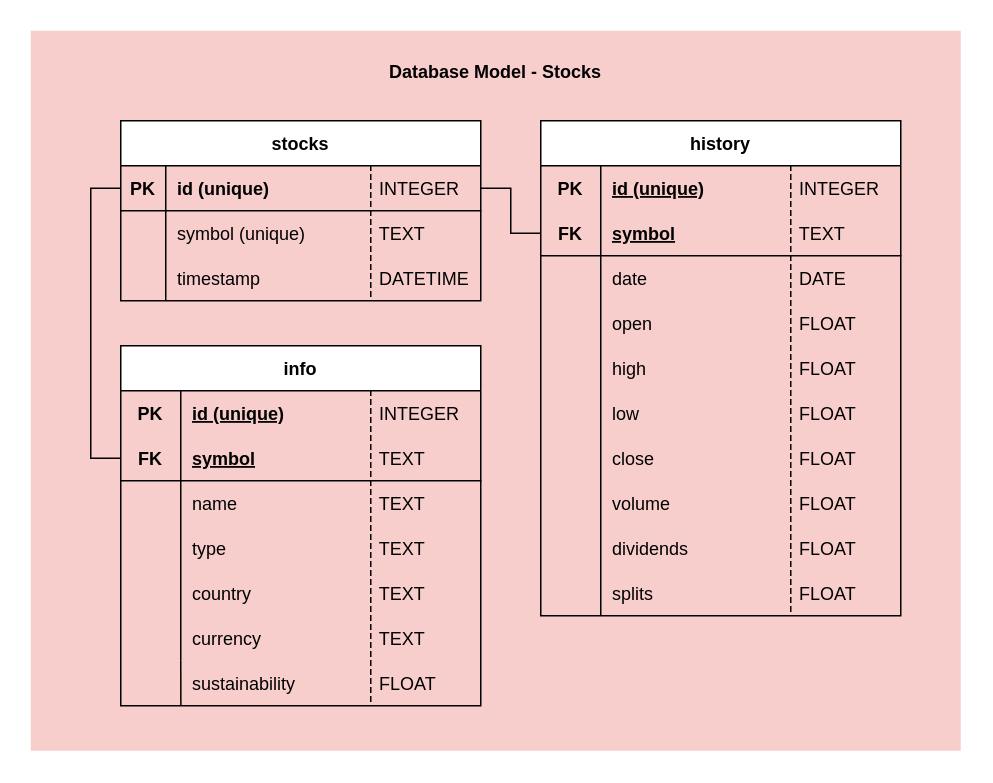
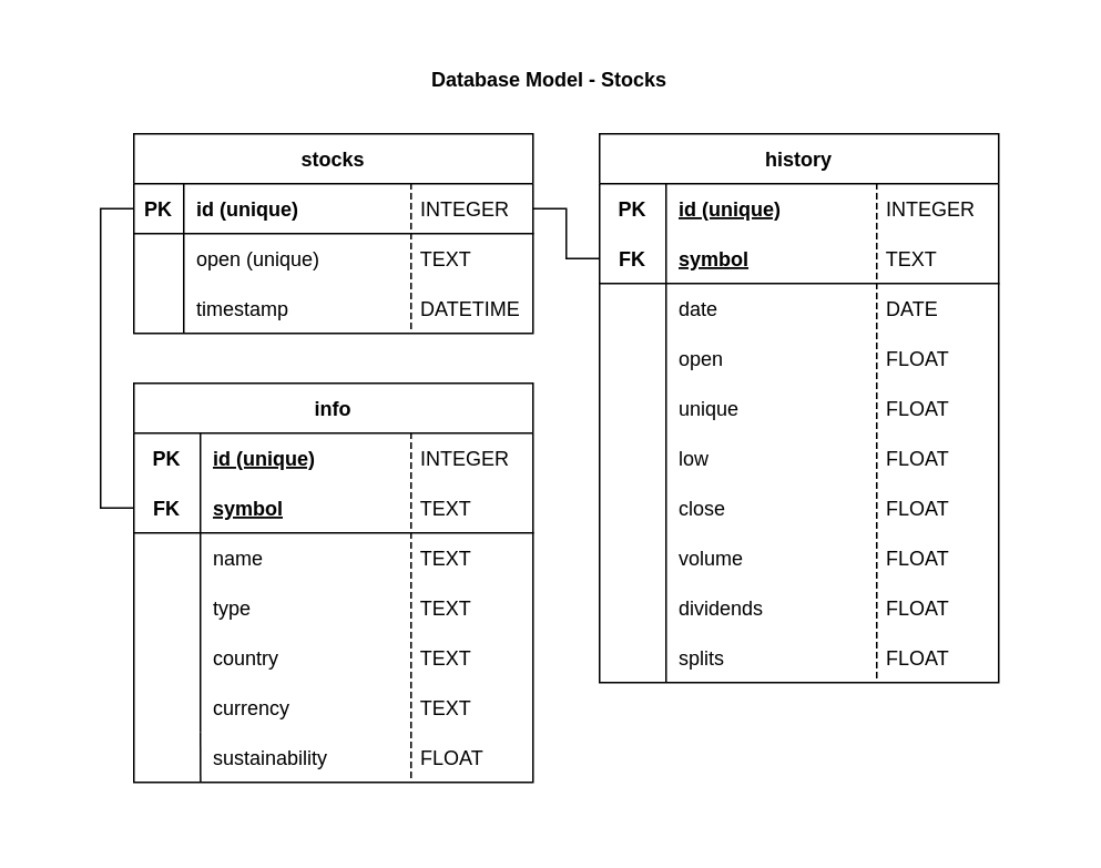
- <mxCell id="10" value="symbol (unique)" style="shape=partialRectangle;connectable=0;fillColor=none;top=0;left=0;bottom=0;right=0;align=left;spacingLeft=6;overflow=hidden;" parent="8" vertex="1"><mxGeometry x="30" width="210" height="30" as="geometry"><mxRectangle width="210" height="30" as="alternateBounds" /></mxGeometry></mxCell>
+ <mxCell id="10" value="open (unique)" style="shape=partialRectangle;connectable=0;fillColor=none;top=0;left=0;bottom=0;right=0;align=left;spacingLeft=6;overflow=hidden;" parent="8" vertex="1"><mxGeometry x="30" width="210" height="30" as="geometry"><mxRectangle width="210" height="30" as="alternateBounds" /></mxGeometry></mxCell>
- <mxCell id="75" value="high" style="shape=partialRectangle;connectable=0;fillColor=none;top=0;left=0;bottom=0;right=0;align=left;spacingLeft=6;overflow=hidden;" parent="73" vertex="1"><mxGeometry x="40" width="200" height="30" as="geometry"><mxRectangle width="200" height="30" as="alternateBounds" /></mxGeometry></mxCell>
+ <mxCell id="75" value="unique" style="shape=partialRectangle;connectable=0;fillColor=none;top=0;left=0;bottom=0;right=0;align=left;spacingLeft=6;overflow=hidden;" parent="73" vertex="1"><mxGeometry x="40" width="200" height="30" as="geometry"><mxRectangle width="200" height="30" as="alternateBounds" /></mxGeometry></mxCell>
- <mxCell id="2" value="&lt;br&gt;Database Model - Stocks" style="rounded=0;whiteSpace=wrap;html=1;verticalAlign=top;fontStyle=1;strokeWidth=0;strokeColor=none;fillColor=#f8cecc;" parent="1" vertex="1"><mxGeometry x="20" width="620" height="480" as="geometry" y="20" /></mxCell>
+ <mxCell id="2" value="&lt;br&gt;Database Model - Stocks" style="rounded=0;whiteSpace=wrap;html=1;verticalAlign=top;fontStyle=1;strokeWidth=0;strokeColor=none;" parent="1" vertex="1"><mxGeometry x="20" width="620" height="480" as="geometry" y="20" /></mxCell>
